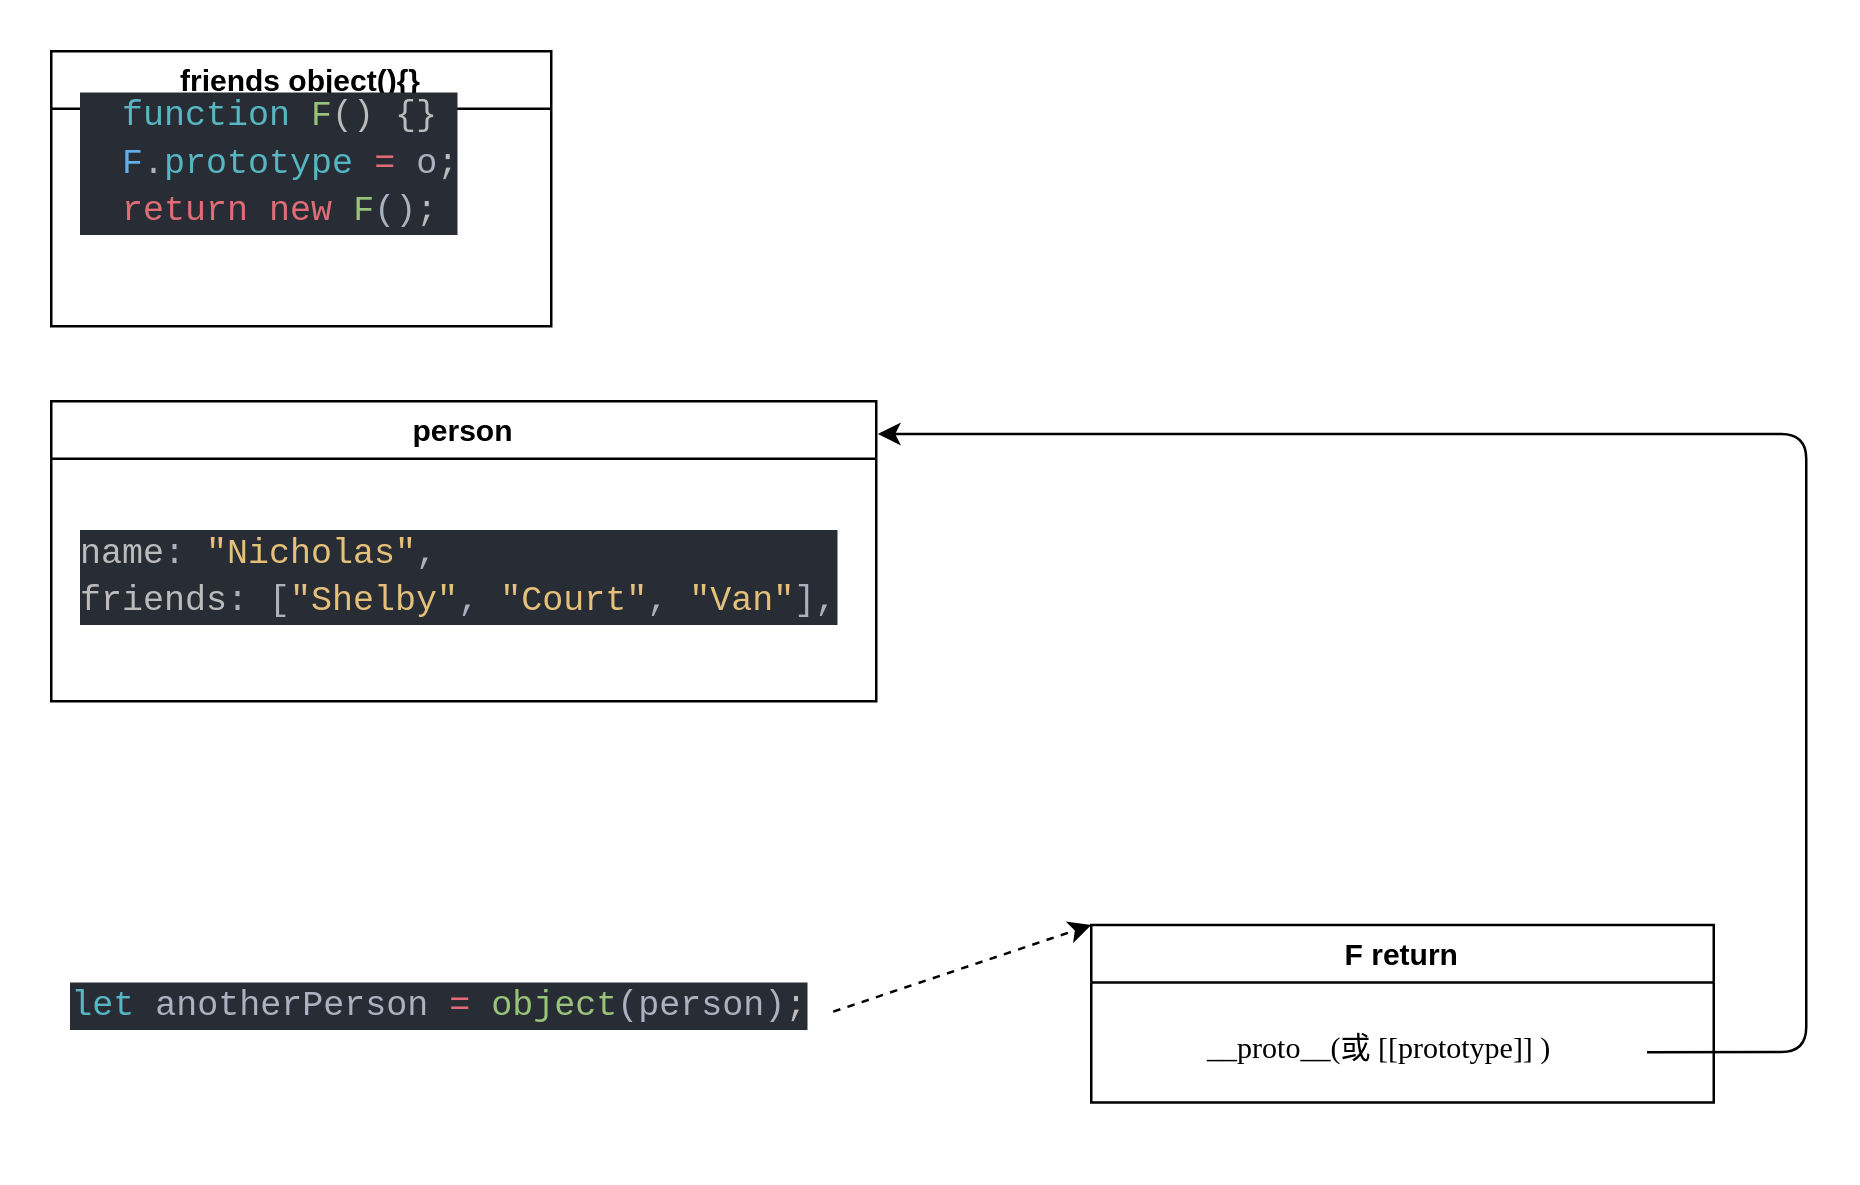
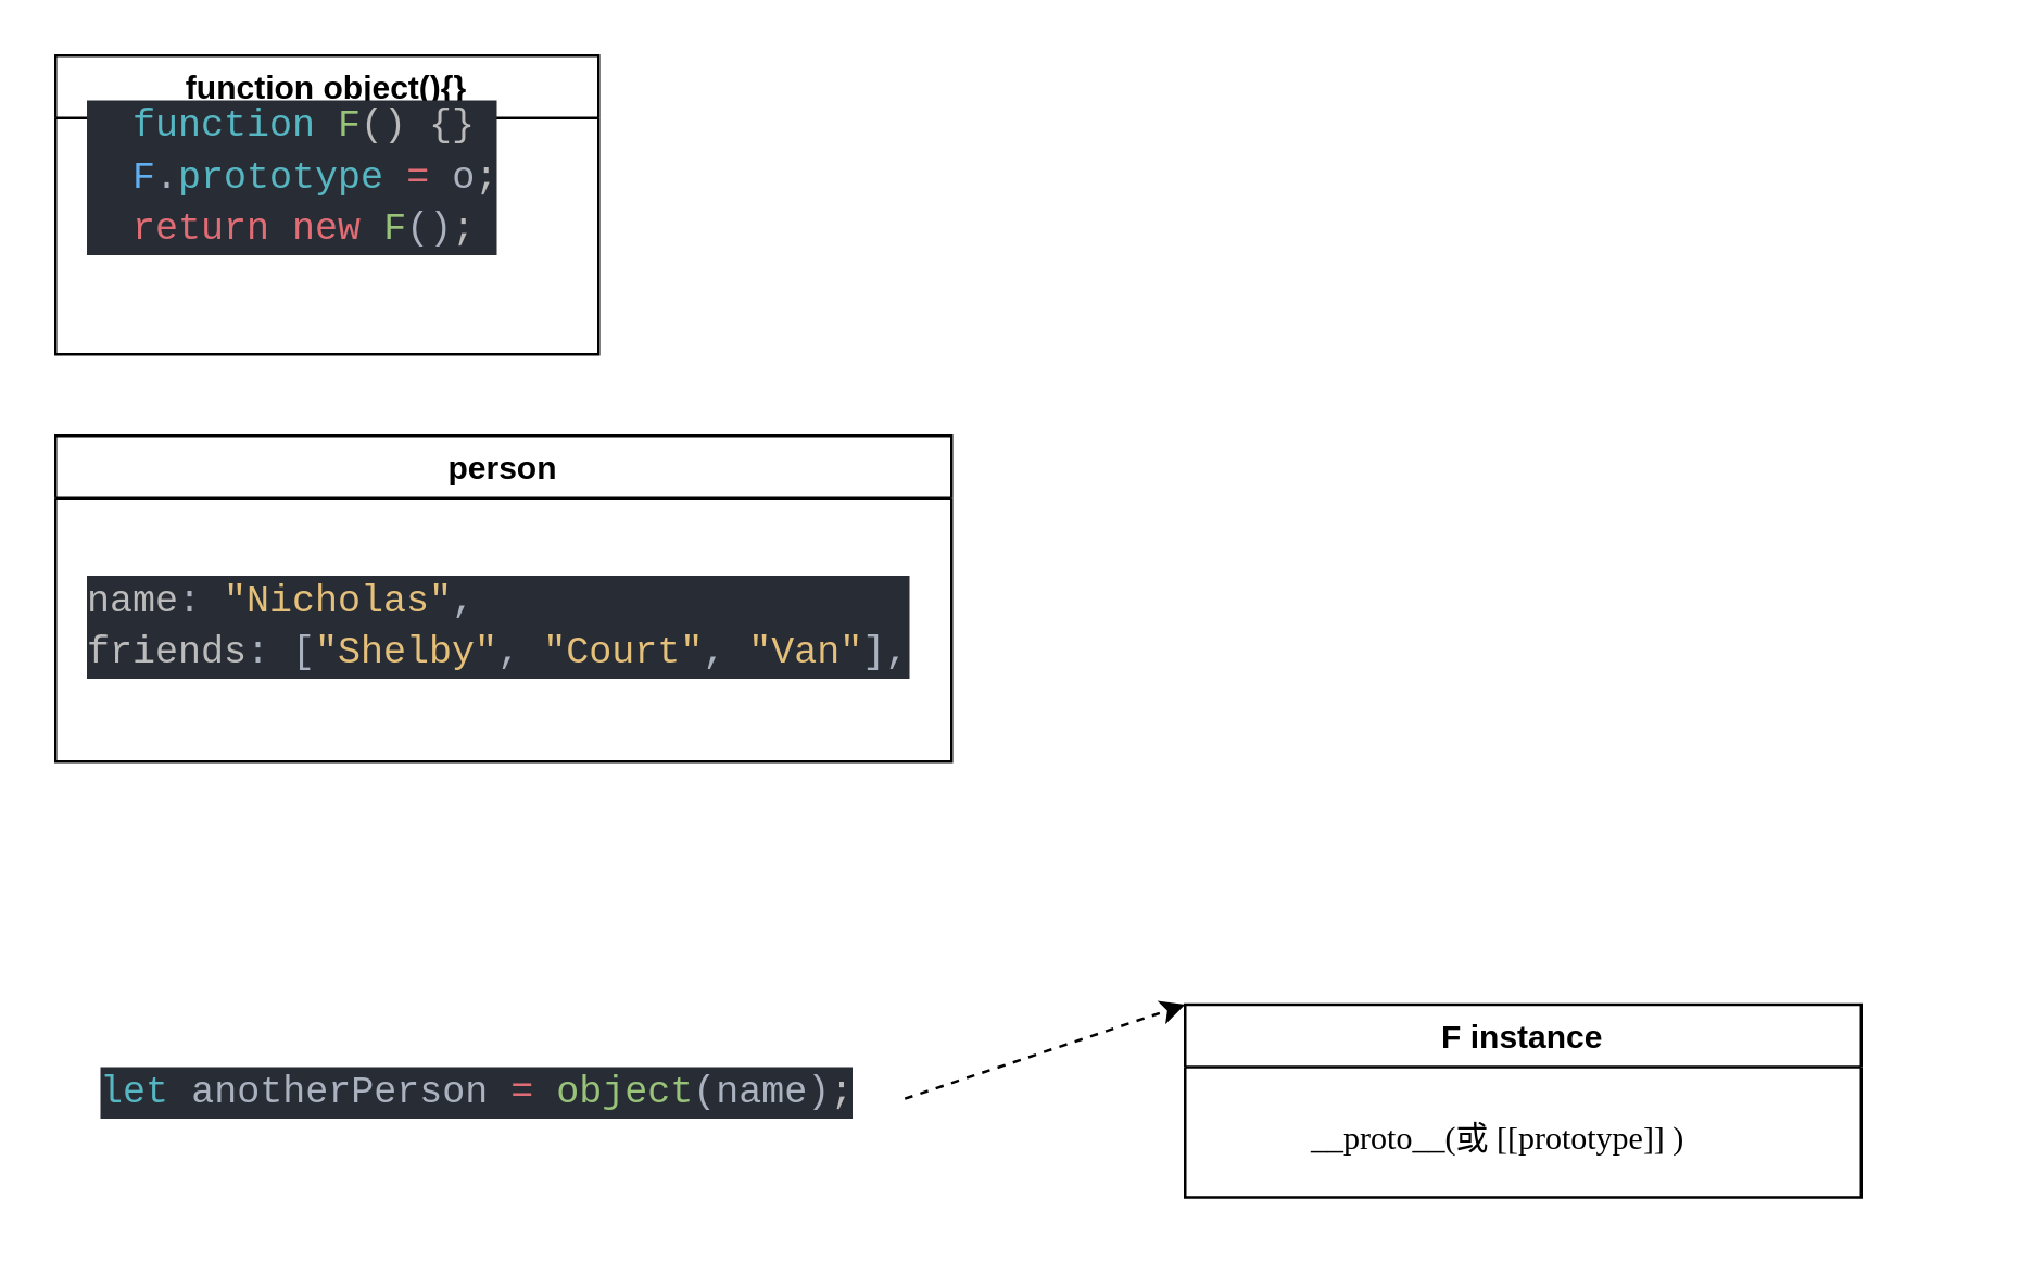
- <mxCell id="2" value="friends object(){}" style="swimlane;" parent="1" vertex="1"><mxGeometry x="20" y="20" width="200" height="110" as="geometry" /></mxCell>
+ <mxCell id="2" value="function object(){}" style="swimlane;" parent="1" vertex="1"><mxGeometry x="20" y="20" width="200" height="110" as="geometry" /></mxCell>
- <mxCell id="11" value="" style="endArrow=classic;html=1;fontFamily=Lucida Console;entryX=1.002;entryY=0.109;entryDx=0;entryDy=0;exitX=1.011;exitY=0.571;exitDx=0;exitDy=0;exitPerimeter=0;edgeStyle=orthogonalEdgeStyle;entryPerimeter=0;" edge="1" parent="1" source="10" target="4"><mxGeometry width="50" height="50" relative="1" as="geometry"><mxPoint x="621" y="346" as="sourcePoint" /><mxPoint x="671" y="296" as="targetPoint" /><Array as="points"><mxPoint x="722" y="420" /><mxPoint x="722" y="173" /></Array></mxGeometry></mxCell>
- <mxCell id="8" value="F return" style="swimlane;" vertex="1" parent="1"><mxGeometry x="436" y="369.5" width="249" height="71" as="geometry" /></mxCell>
+ <mxCell id="8" value="F instance" style="swimlane;" vertex="1" parent="1"><mxGeometry x="436" y="369.5" width="249" height="71" as="geometry" /></mxCell>
- <mxCell id="7" value="&lt;div style=&quot;color: rgb(187 , 187 , 187) ; background-color: rgb(40 , 44 , 52) ; font-family: &amp;#34;jetbrains mono&amp;#34; , &amp;#34;space mono&amp;#34; , &amp;#34;consolas&amp;#34; , &amp;#34;courier new&amp;#34; , monospace ; font-size: 14px ; line-height: 19px&quot;&gt;&lt;span style=&quot;color: #56b6c2&quot;&gt;let&lt;/span&gt; &lt;span style=&quot;color: #abb2bf&quot;&gt;anotherPerson&lt;/span&gt; &lt;span style=&quot;color: #e06c75&quot;&gt;=&lt;/span&gt; &lt;span style=&quot;color: #98c379&quot;&gt;object&lt;/span&gt;&lt;span style=&quot;color: #abb2bf&quot;&gt;(person)&lt;/span&gt;;&lt;/div&gt;" style="text;html=1;align=center;verticalAlign=middle;resizable=0;points=[];autosize=1;strokeColor=none;fillColor=none;" vertex="1" parent="1"><mxGeometry x="20" y="392" width="310" height="20" as="geometry" /></mxCell>
+ <mxCell id="7" value="&lt;div style=&quot;color: rgb(187 , 187 , 187) ; background-color: rgb(40 , 44 , 52) ; font-family: &amp;#34;jetbrains mono&amp;#34; , &amp;#34;space mono&amp;#34; , &amp;#34;consolas&amp;#34; , &amp;#34;courier new&amp;#34; , monospace ; font-size: 14px ; line-height: 19px&quot;&gt;&lt;span style=&quot;color: #56b6c2&quot;&gt;let&lt;/span&gt; &lt;span style=&quot;color: #abb2bf&quot;&gt;anotherPerson&lt;/span&gt; &lt;span style=&quot;color: #e06c75&quot;&gt;=&lt;/span&gt; &lt;span style=&quot;color: #98c379&quot;&gt;object&lt;/span&gt;&lt;span style=&quot;color: #abb2bf&quot;&gt;(name)&lt;/span&gt;;&lt;/div&gt;" style="text;html=1;align=center;verticalAlign=middle;resizable=0;points=[];autosize=1;strokeColor=none;fillColor=none;" vertex="1" parent="1"><mxGeometry x="20" y="392" width="310" height="20" as="geometry" /></mxCell>
